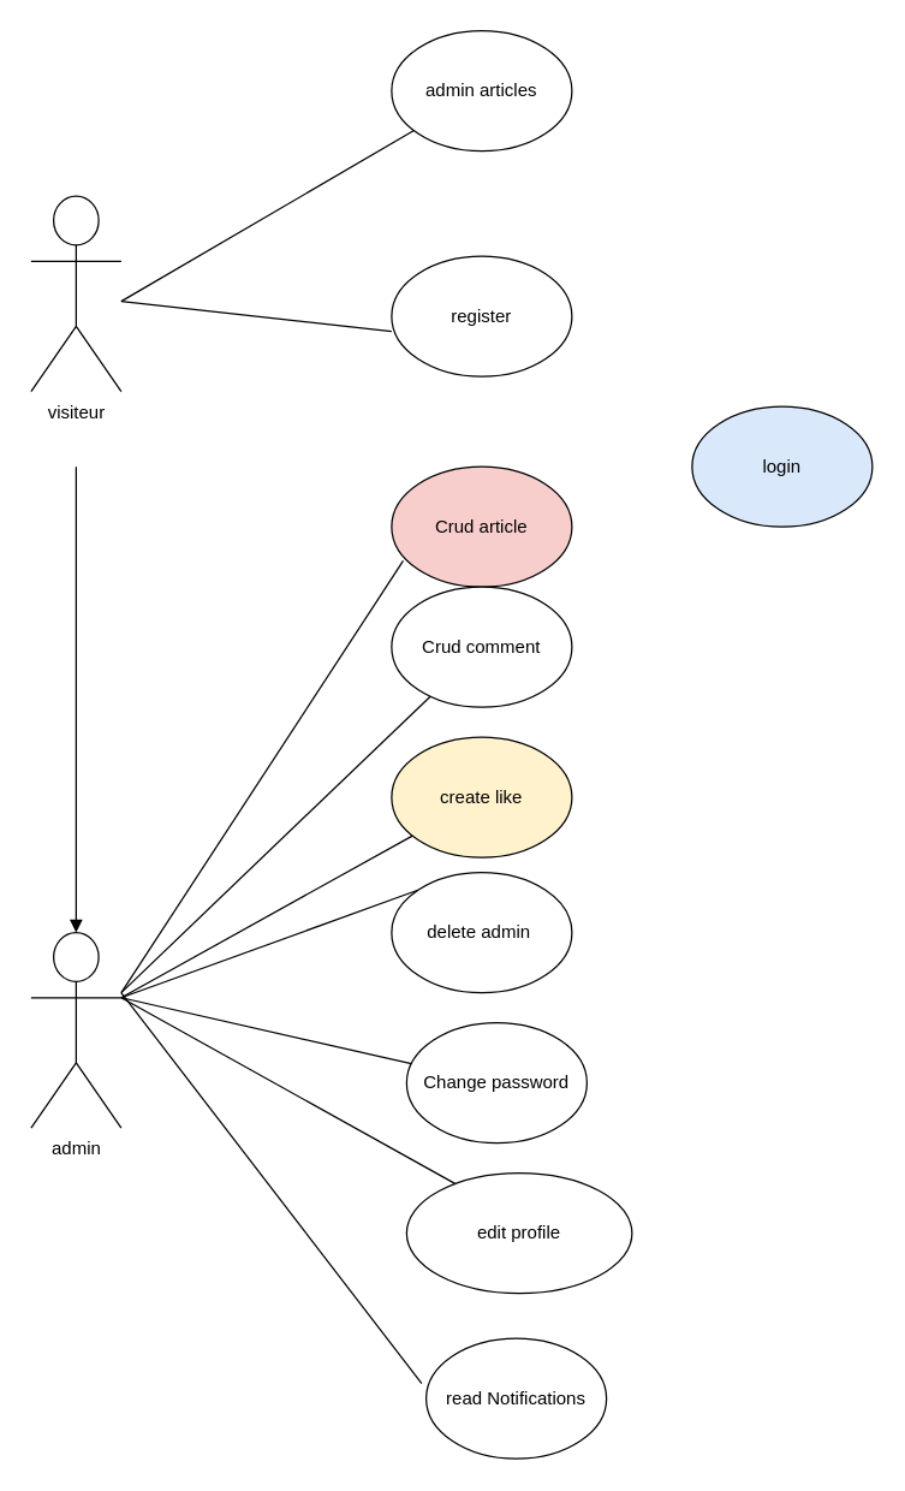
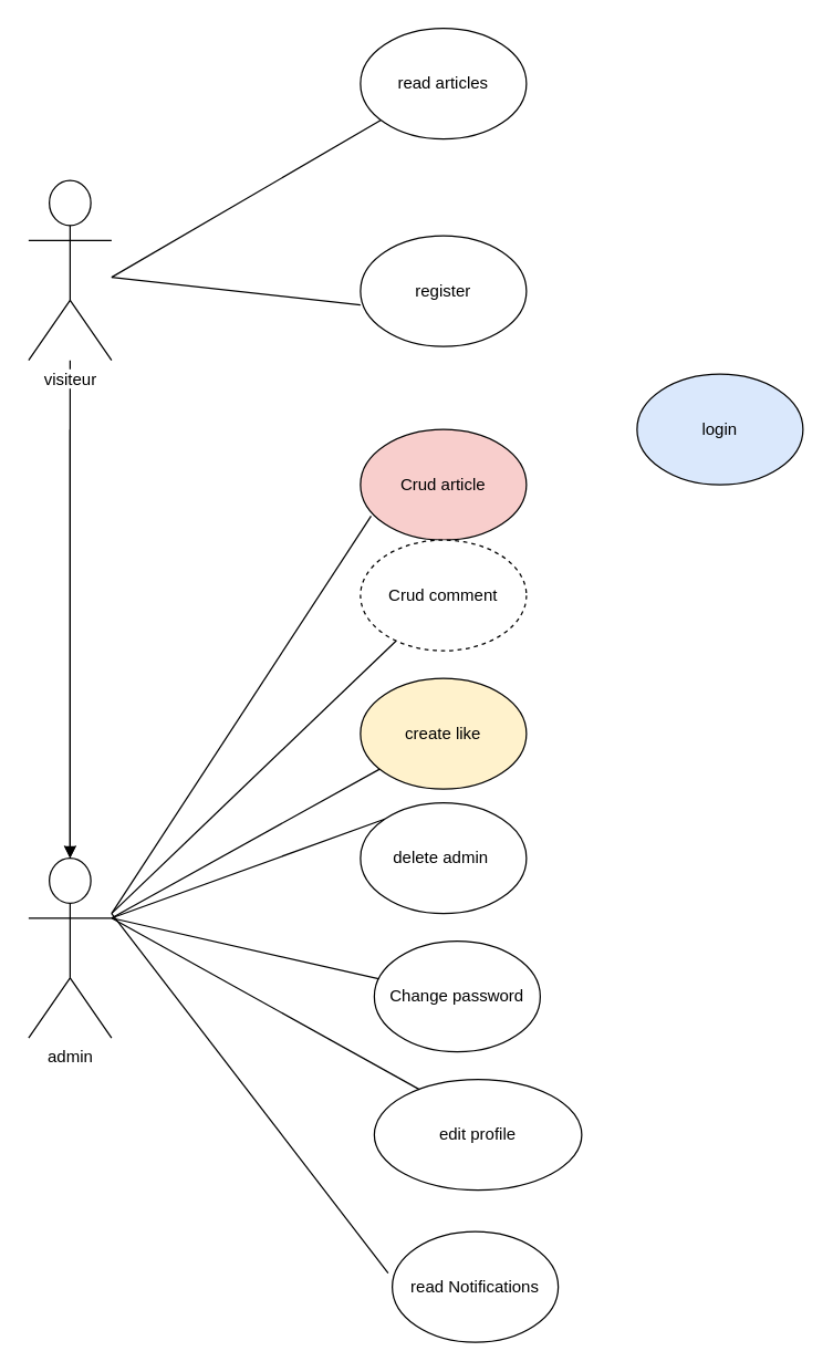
- <mxCell id="6" value="admin articles" style="ellipse;whiteSpace=wrap;html=1;" parent="1" vertex="1"><mxGeometry x="260" y="20" width="120" height="80" as="geometry" /></mxCell>
+ <mxCell id="6" value="read articles" style="ellipse;whiteSpace=wrap;html=1;" parent="1" vertex="1"><mxGeometry x="260" y="20" width="120" height="80" as="geometry" /></mxCell>
+ <mxCell id="3" value="" style="edgeStyle=orthogonalEdgeStyle;rounded=0;orthogonalLoop=1;jettySize=auto;html=1;" parent="1" source="4" target="5" edge="1"><mxGeometry relative="1" as="geometry" /></mxCell>
- <mxCell id="8" value="Crud comment" style="ellipse;whiteSpace=wrap;html=1;" parent="1" vertex="1"><mxGeometry x="260" y="390" width="120" height="80" as="geometry" /></mxCell>
+ <mxCell id="8" value="Crud comment" style="ellipse;whiteSpace=wrap;html=1;dashed=1;" parent="1" vertex="1"><mxGeometry x="260" y="390" width="120" height="80" as="geometry" /></mxCell>
